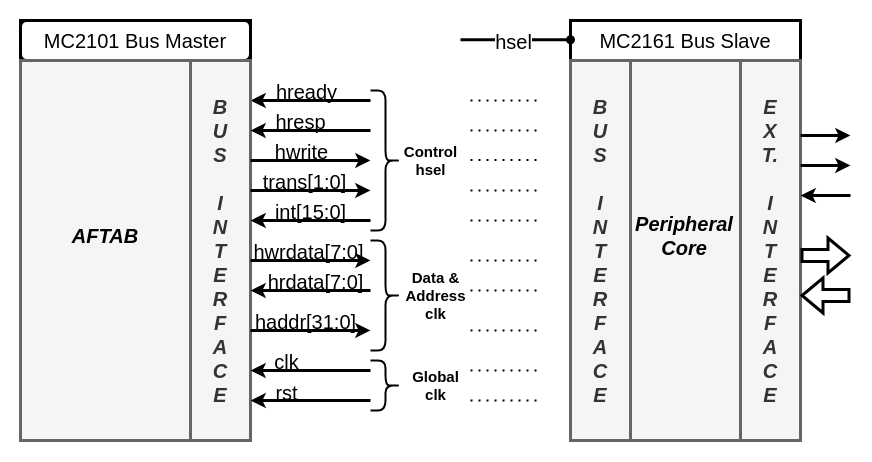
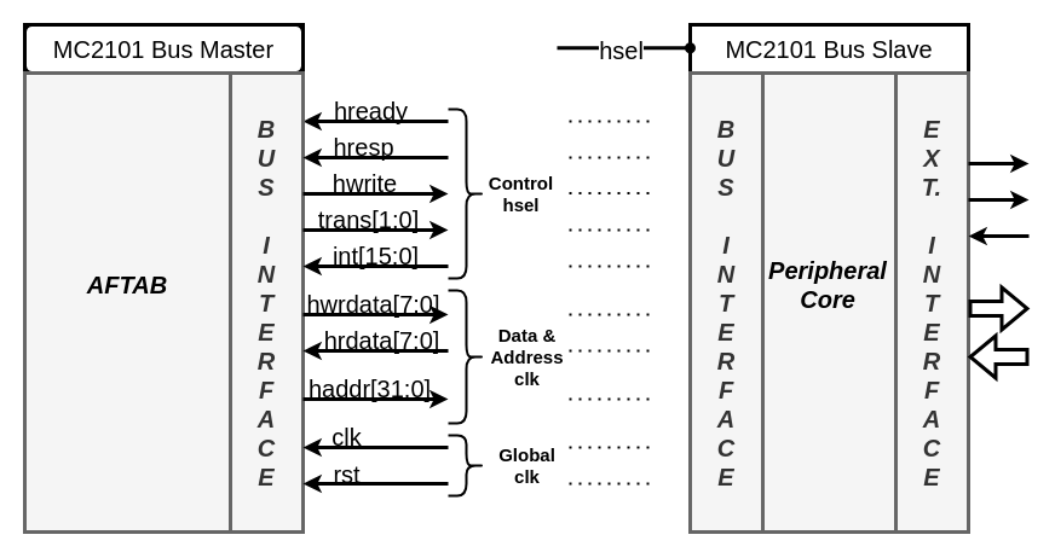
- <mxCell id="3" value="&lt;font style=&quot;font-size: 20px;&quot;&gt;MC2161 Bus Slave&lt;/font&gt;" style="rounded=0;whiteSpace=wrap;html=1;strokeWidth=3;fontSize=20;" parent="1" vertex="1"><mxGeometry x="570" y="20" width="230" height="40" as="geometry" /></mxCell>
+ <mxCell id="3" value="&lt;font style=&quot;font-size: 20px;&quot;&gt;MC2101 Bus Slave&lt;/font&gt;" style="rounded=0;whiteSpace=wrap;html=1;strokeWidth=3;fontSize=20;" parent="1" vertex="1"><mxGeometry x="570" y="20" width="230" height="40" as="geometry" /></mxCell>
